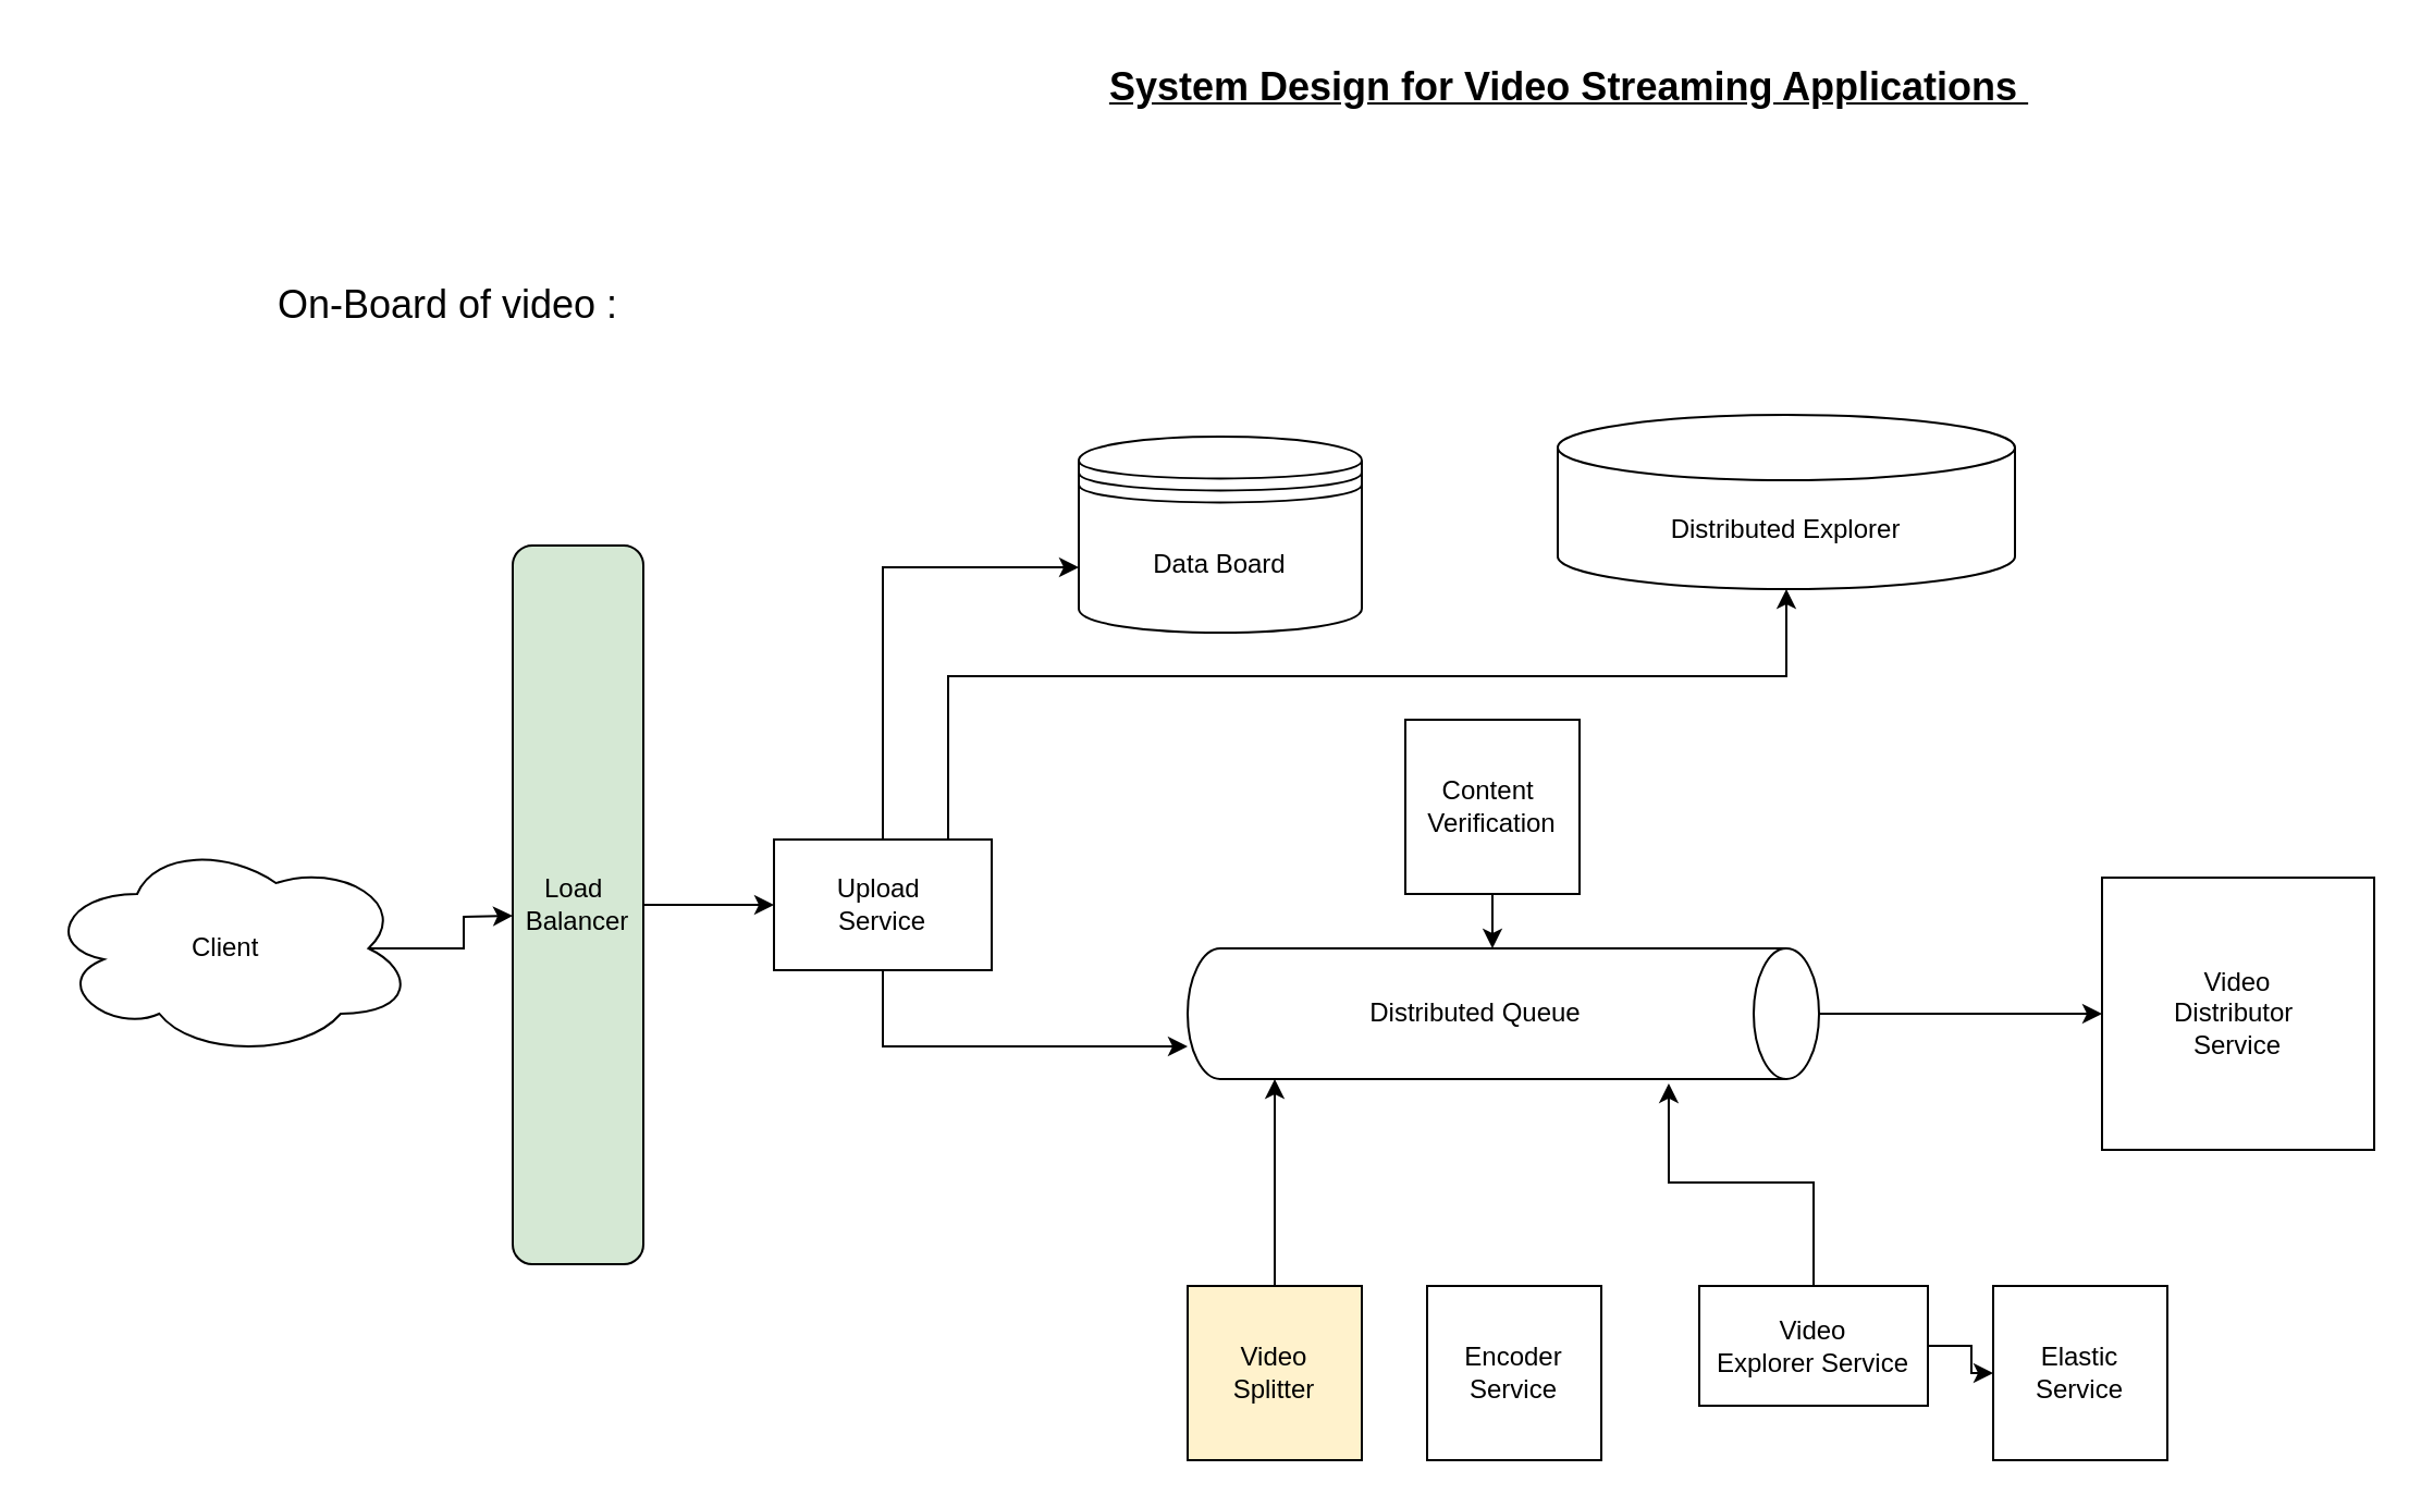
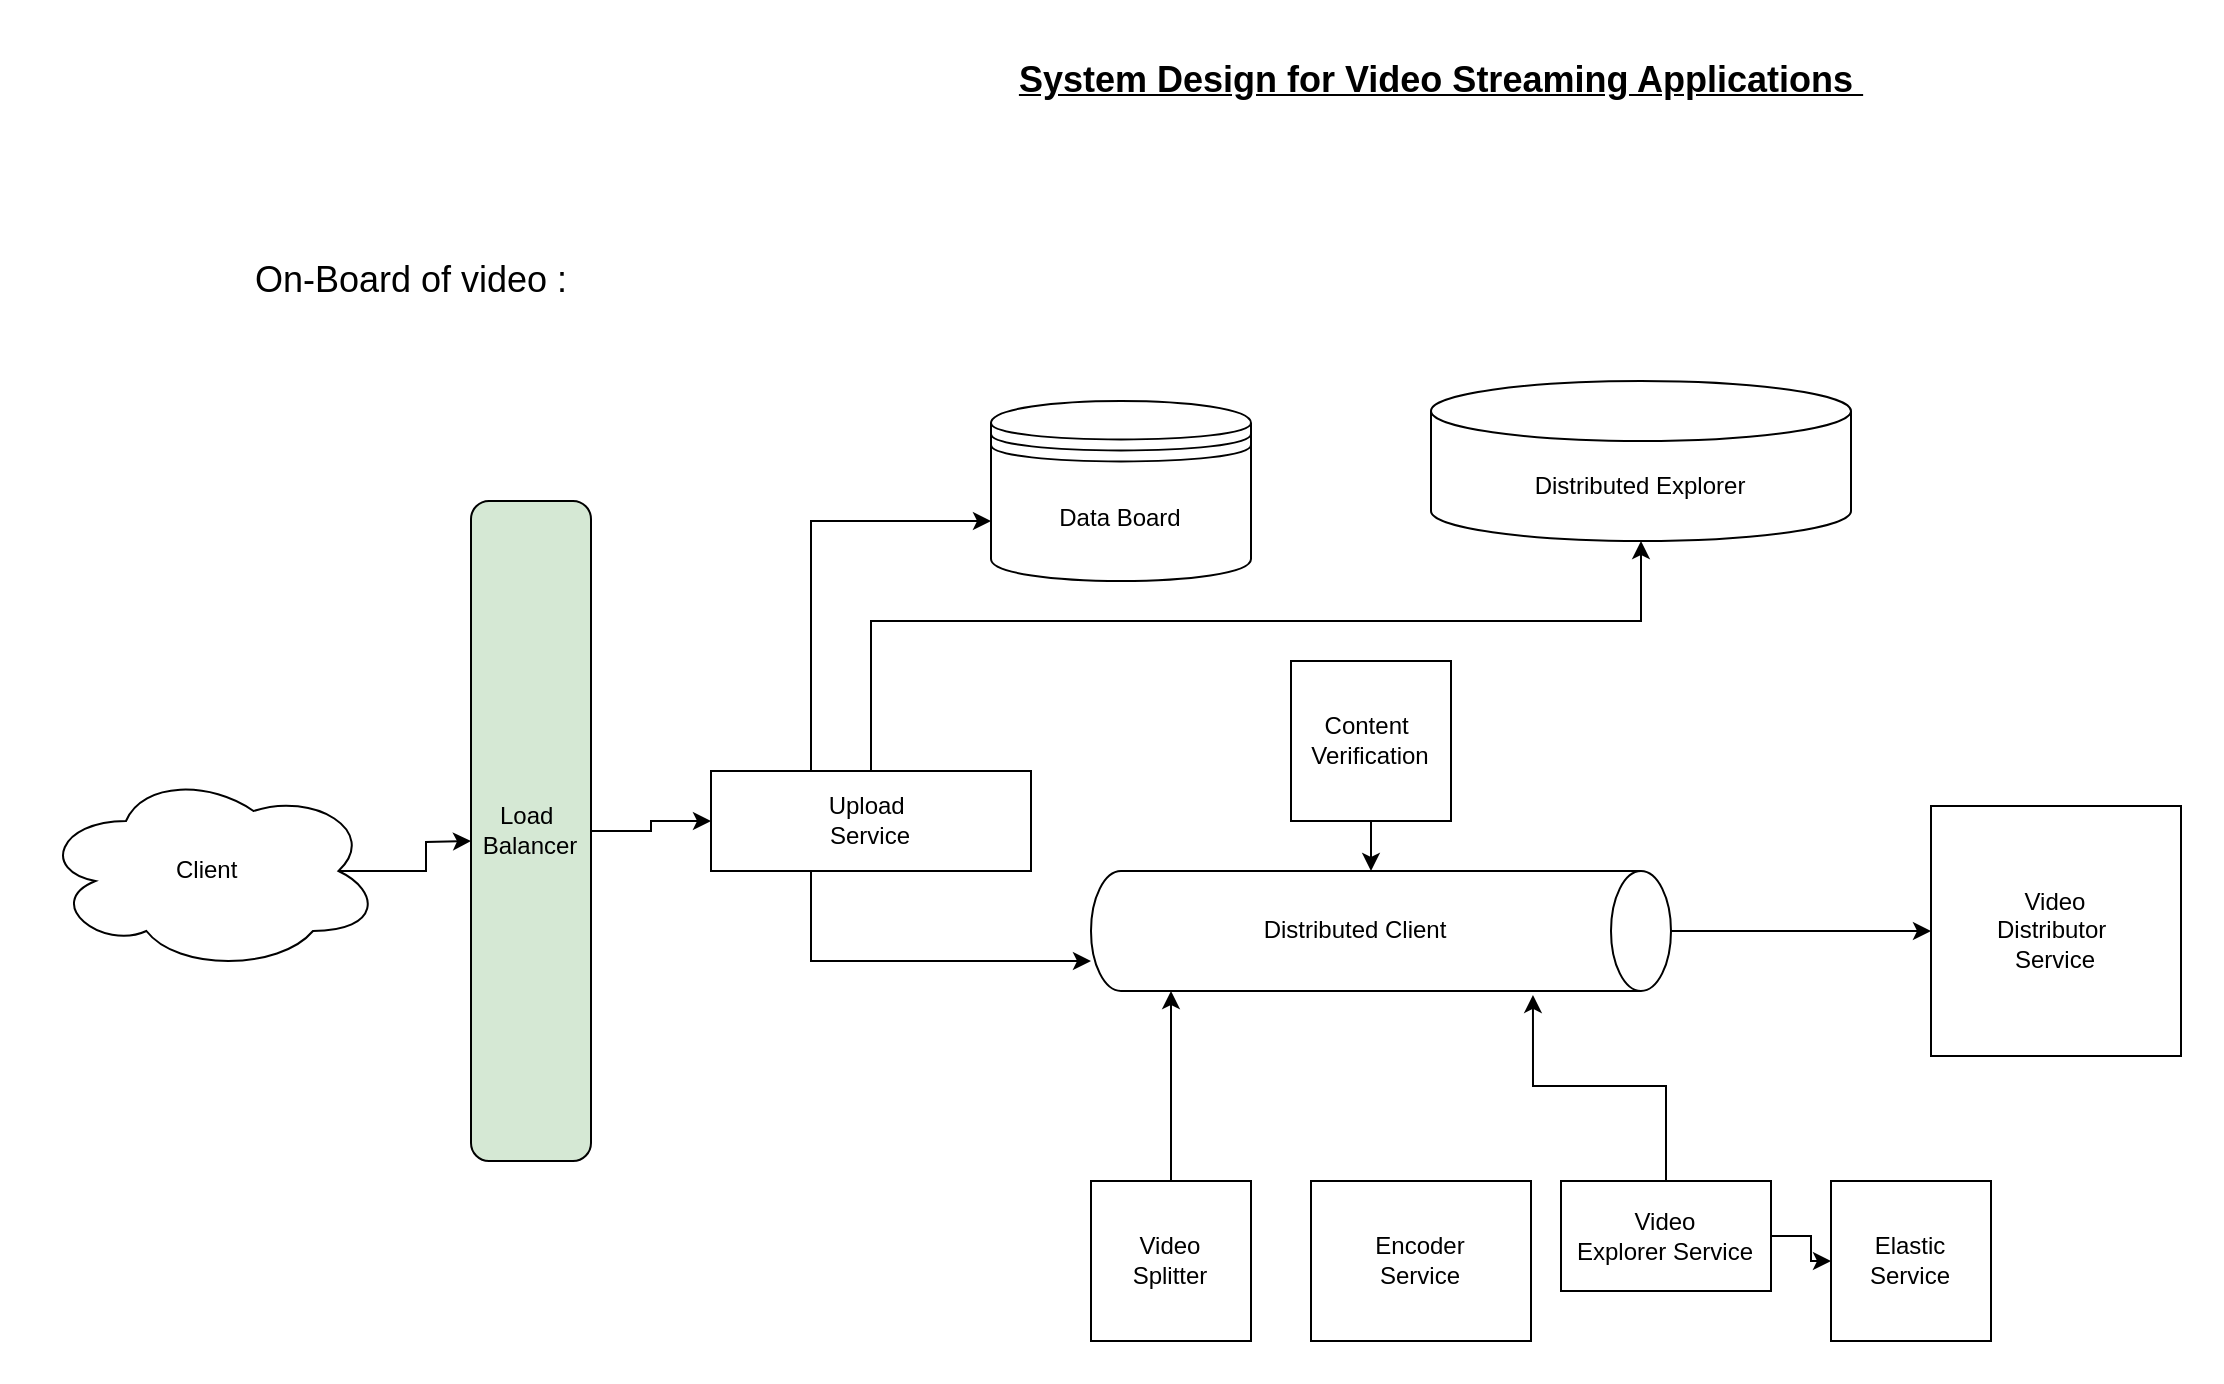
- <mxCell id="9" value="Upload&amp;nbsp;&lt;br&gt;Service" style="rounded=0;whiteSpace=wrap;html=1;" vertex="1" parent="1"><mxGeometry x="355" y="385" width="100" height="60" as="geometry" /></mxCell>
+ <mxCell id="9" value="Upload&amp;nbsp;&lt;br&gt;Service" style="rounded=0;whiteSpace=wrap;html=1;" vertex="1" parent="1"><mxGeometry x="355" y="385" width="160" height="50" as="geometry" /></mxCell>
- <mxCell id="13" value="Distributed Queue" style="shape=cylinder3;whiteSpace=wrap;html=1;boundedLbl=1;backgroundOutline=1;size=15;direction=south;" vertex="1" parent="1"><mxGeometry x="545" y="435" width="290" height="60" as="geometry" /></mxCell>
+ <mxCell id="13" value="Distributed Client" style="shape=cylinder3;whiteSpace=wrap;html=1;boundedLbl=1;backgroundOutline=1;size=15;direction=south;" vertex="1" parent="1"><mxGeometry x="545" y="435" width="290" height="60" as="geometry" /></mxCell>
- <mxCell id="15" value="Video&lt;br&gt;Splitter" style="whiteSpace=wrap;html=1;aspect=fixed;fillColor=#fff2cc;" vertex="1" parent="1"><mxGeometry x="545" y="590" width="80" height="80" as="geometry" /></mxCell>
+ <mxCell id="15" value="Video&lt;br&gt;Splitter" style="whiteSpace=wrap;html=1;aspect=fixed;" vertex="1" parent="1"><mxGeometry x="545" y="590" width="80" height="80" as="geometry" /></mxCell>
- <mxCell id="16" value="Encoder&lt;br&gt;Service" style="whiteSpace=wrap;html=1;aspect=fixed;" vertex="1" parent="1"><mxGeometry x="655" y="590" width="80" height="80" as="geometry" /></mxCell>
+ <mxCell id="16" value="Encoder&lt;br&gt;Service" style="whiteSpace=wrap;html=1;aspect=fixed;" vertex="1" parent="1"><mxGeometry x="655" y="590" width="110" height="80" as="geometry" /></mxCell>
